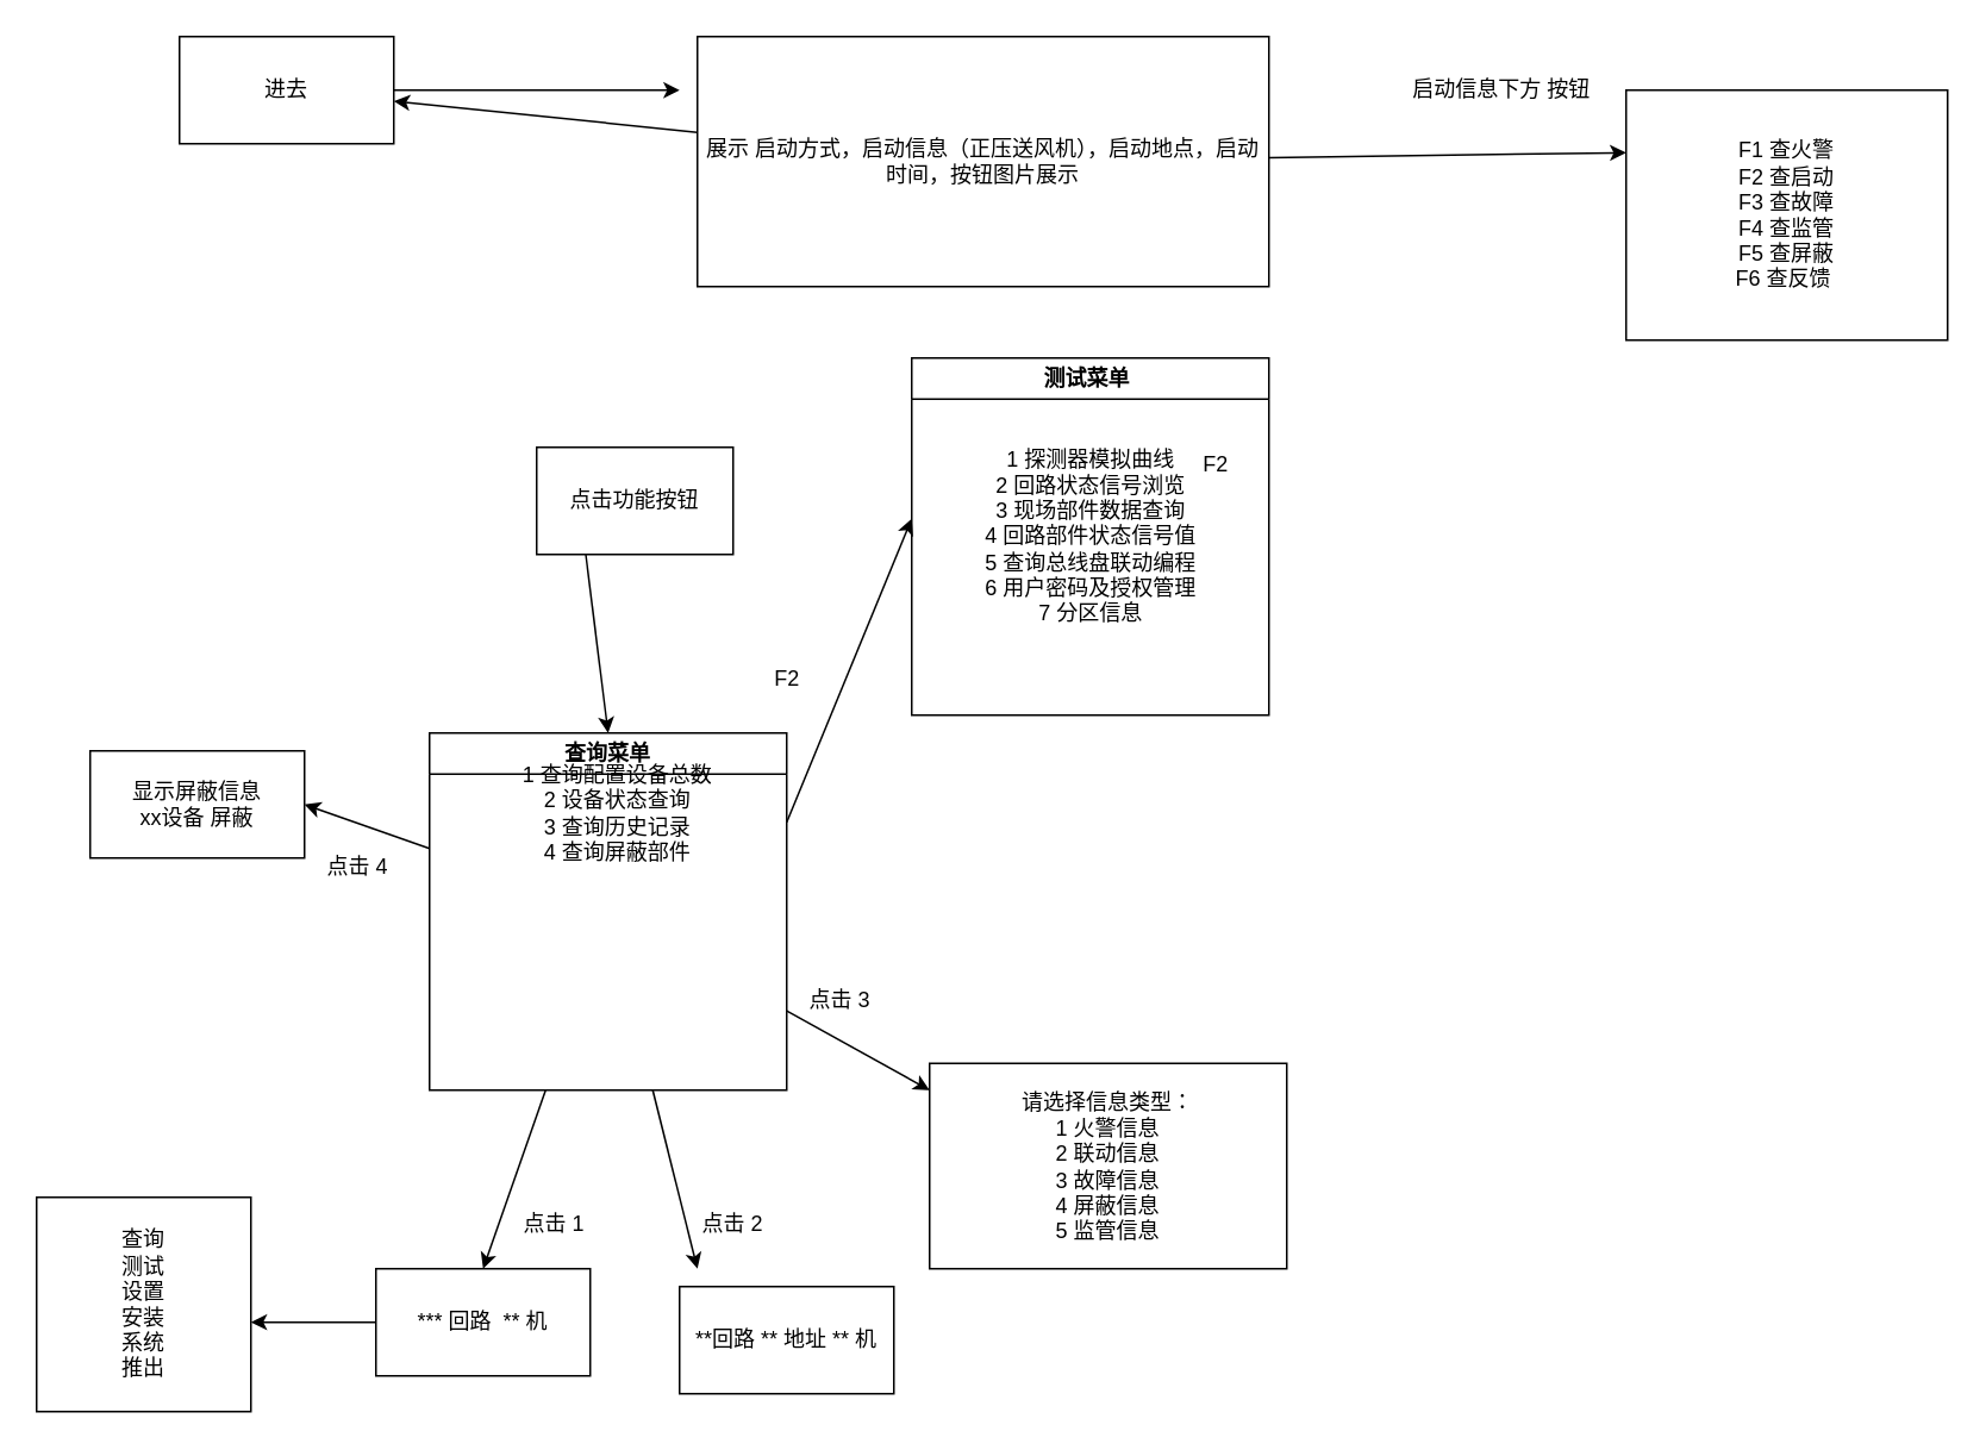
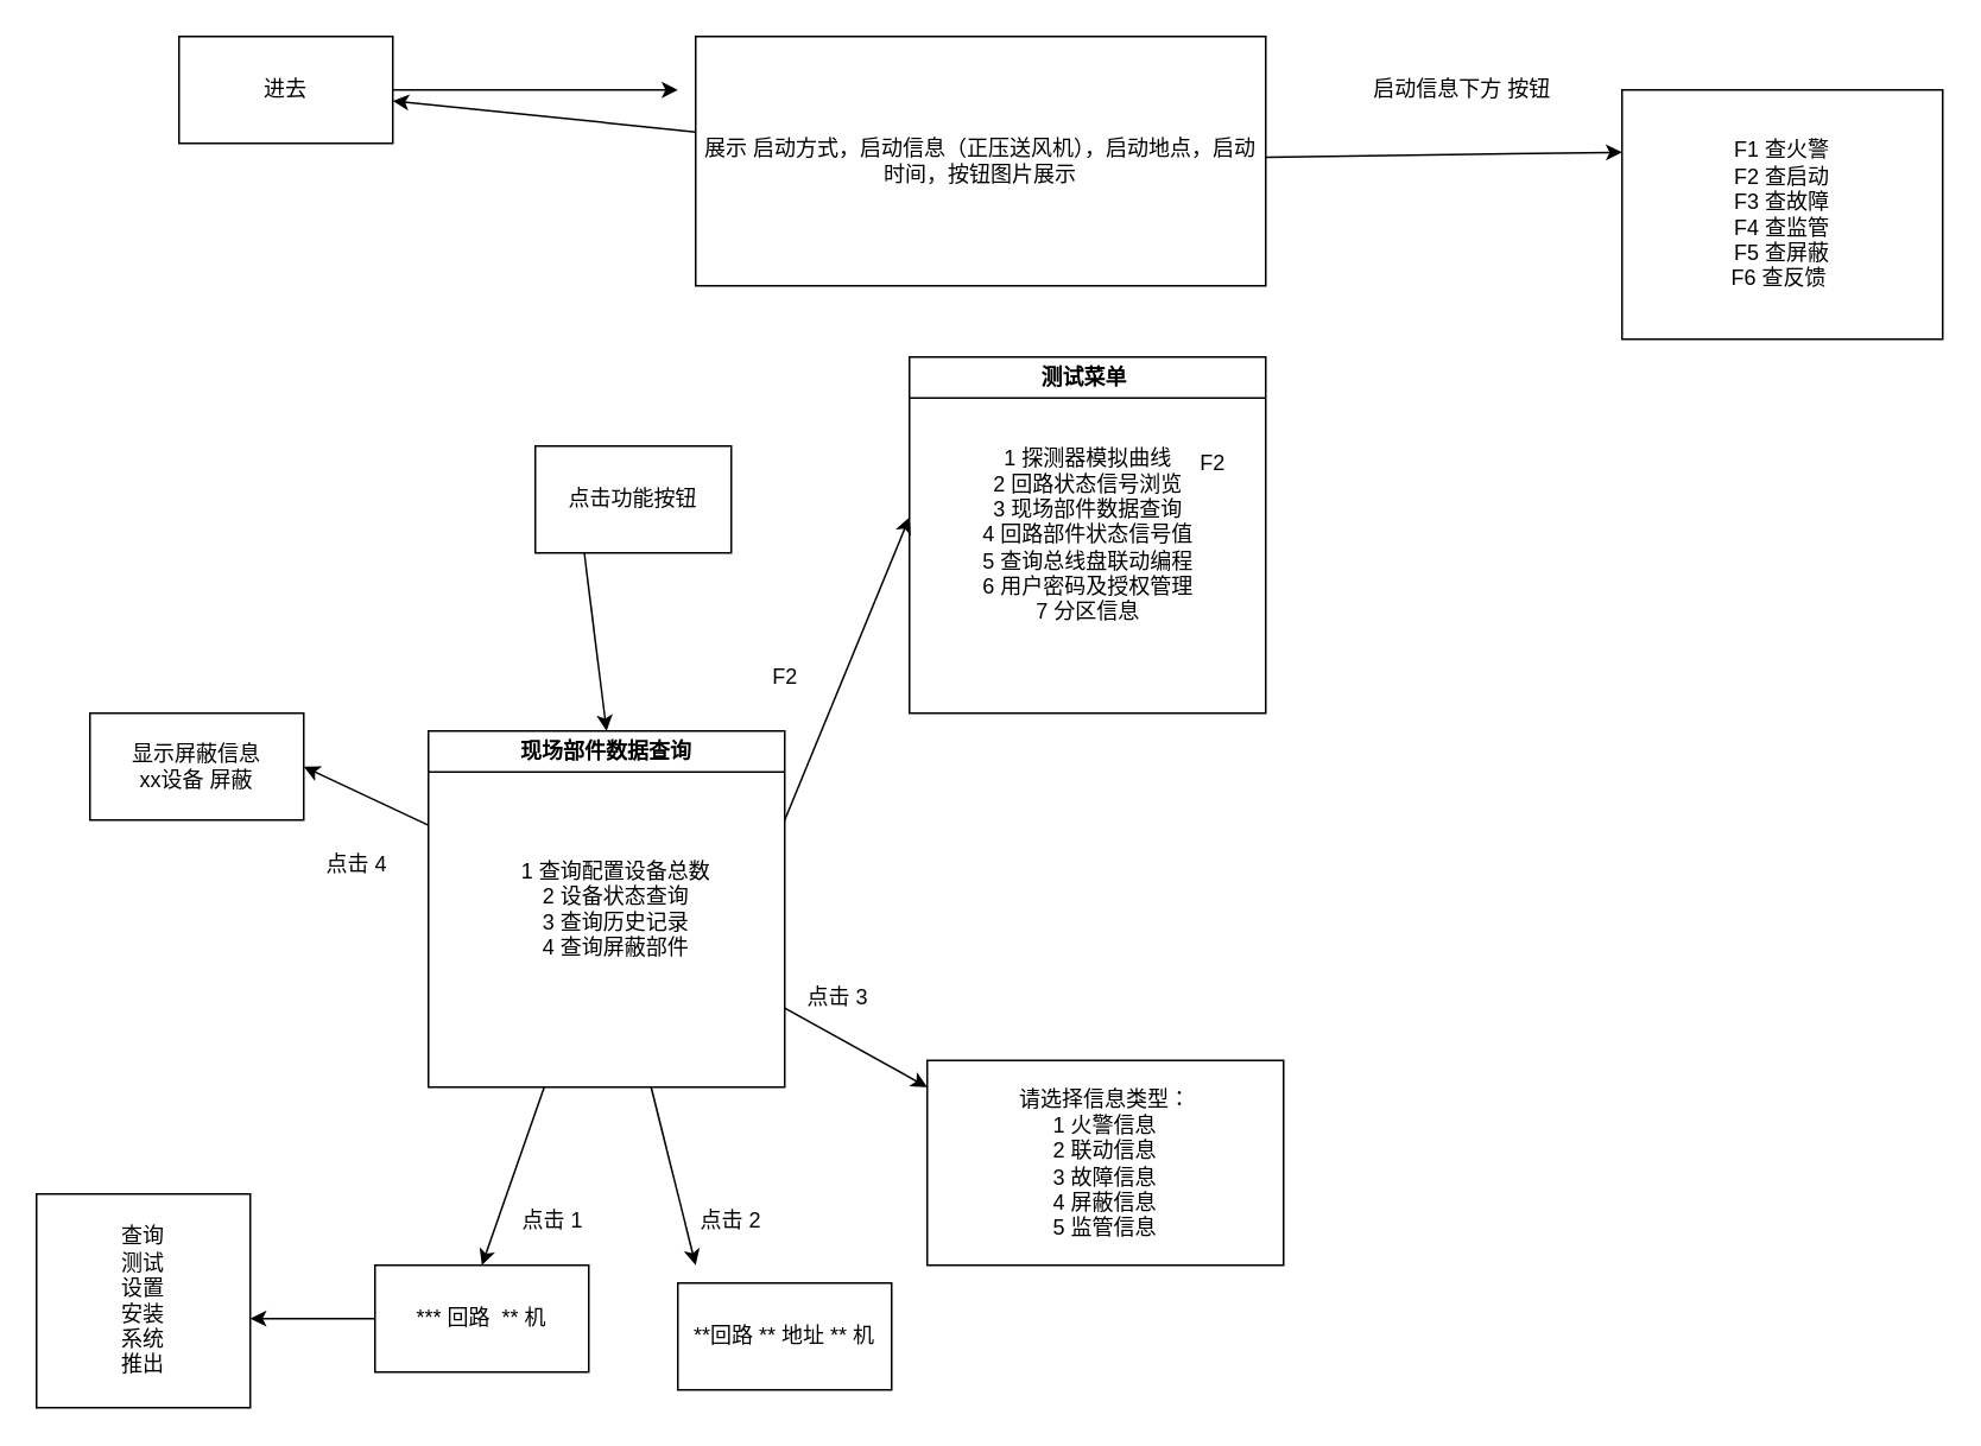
- <mxCell id="28" value="启动信息下方 按钮" style="text;html=1;align=center;verticalAlign=middle;resizable=0;points=[];autosize=1;strokeColor=none;fillColor=none;" parent="1" vertex="1"><mxGeometry x="780" y="35" width="120" height="30" as="geometry" /></mxCell>
+ <mxCell id="28" value="启动信息下方 按钮" style="text;html=1;align=center;verticalAlign=middle;resizable=0;points=[];autosize=1;strokeColor=none;fillColor=none;" parent="1" vertex="1"><mxGeometry x="760" y="35" width="120" height="30" as="geometry" /></mxCell>
- <mxCell id="14" value="查询菜单" style="swimlane;whiteSpace=wrap;html=1;" parent="1" vertex="1"><mxGeometry x="240" y="410" width="200" height="200" as="geometry" /></mxCell>
+ <mxCell id="14" value="现场部件数据查询" style="swimlane;whiteSpace=wrap;html=1;" parent="1" vertex="1"><mxGeometry x="240" y="410" width="200" height="200" as="geometry" /></mxCell>
- <mxCell id="24" value="显示屏蔽信息&lt;br&gt;xx设备 屏蔽" style="rounded=0;whiteSpace=wrap;html=1;" parent="1" vertex="1"><mxGeometry x="50" y="420" width="120" height="60" as="geometry" /></mxCell>
+ <mxCell id="24" value="显示屏蔽信息&lt;br&gt;xx设备 屏蔽" style="rounded=0;whiteSpace=wrap;html=1;" parent="1" vertex="1"><mxGeometry x="50" y="400" width="120" height="60" as="geometry" /></mxCell>
- <mxCell id="15" value="&lt;span style=&quot;&quot;&gt;1 查询配置设备总数&lt;/span&gt;&lt;br style=&quot;&quot;&gt;&lt;span style=&quot;&quot;&gt;2 设备状态查询&lt;/span&gt;&lt;br style=&quot;&quot;&gt;&lt;span style=&quot;&quot;&gt;3 查询历史记录&lt;/span&gt;&lt;br style=&quot;&quot;&gt;&lt;span style=&quot;&quot;&gt;4 查询屏蔽部件&lt;/span&gt;" style="text;html=1;align=center;verticalAlign=middle;resizable=0;points=[];autosize=1;strokeColor=none;fillColor=none;" parent="14" vertex="1"><mxGeometry x="40" y="10" width="130" height="70" as="geometry" /></mxCell>
+ <mxCell id="15" value="&lt;span style=&quot;&quot;&gt;1 查询配置设备总数&lt;/span&gt;&lt;br style=&quot;&quot;&gt;&lt;span style=&quot;&quot;&gt;2 设备状态查询&lt;/span&gt;&lt;br style=&quot;&quot;&gt;&lt;span style=&quot;&quot;&gt;3 查询历史记录&lt;/span&gt;&lt;br style=&quot;&quot;&gt;&lt;span style=&quot;&quot;&gt;4 查询屏蔽部件&lt;/span&gt;" style="text;html=1;align=center;verticalAlign=middle;resizable=0;points=[];autosize=1;strokeColor=none;fillColor=none;" parent="14" vertex="1"><mxGeometry x="40" y="65" width="130" height="70" as="geometry" /></mxCell>
